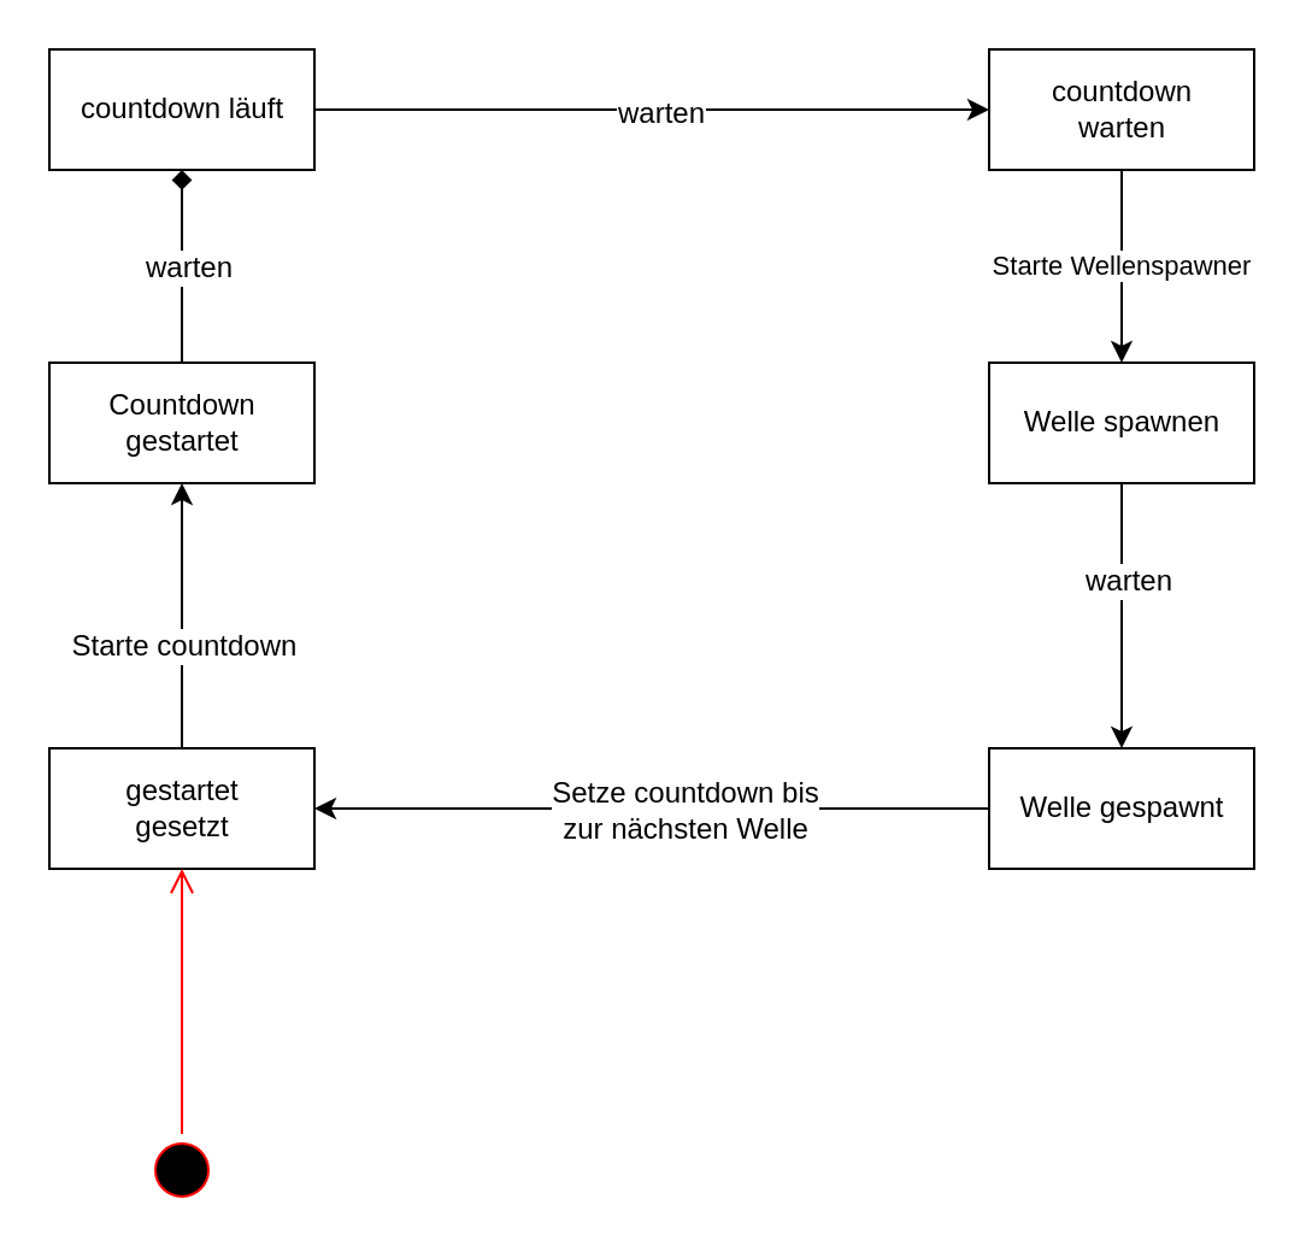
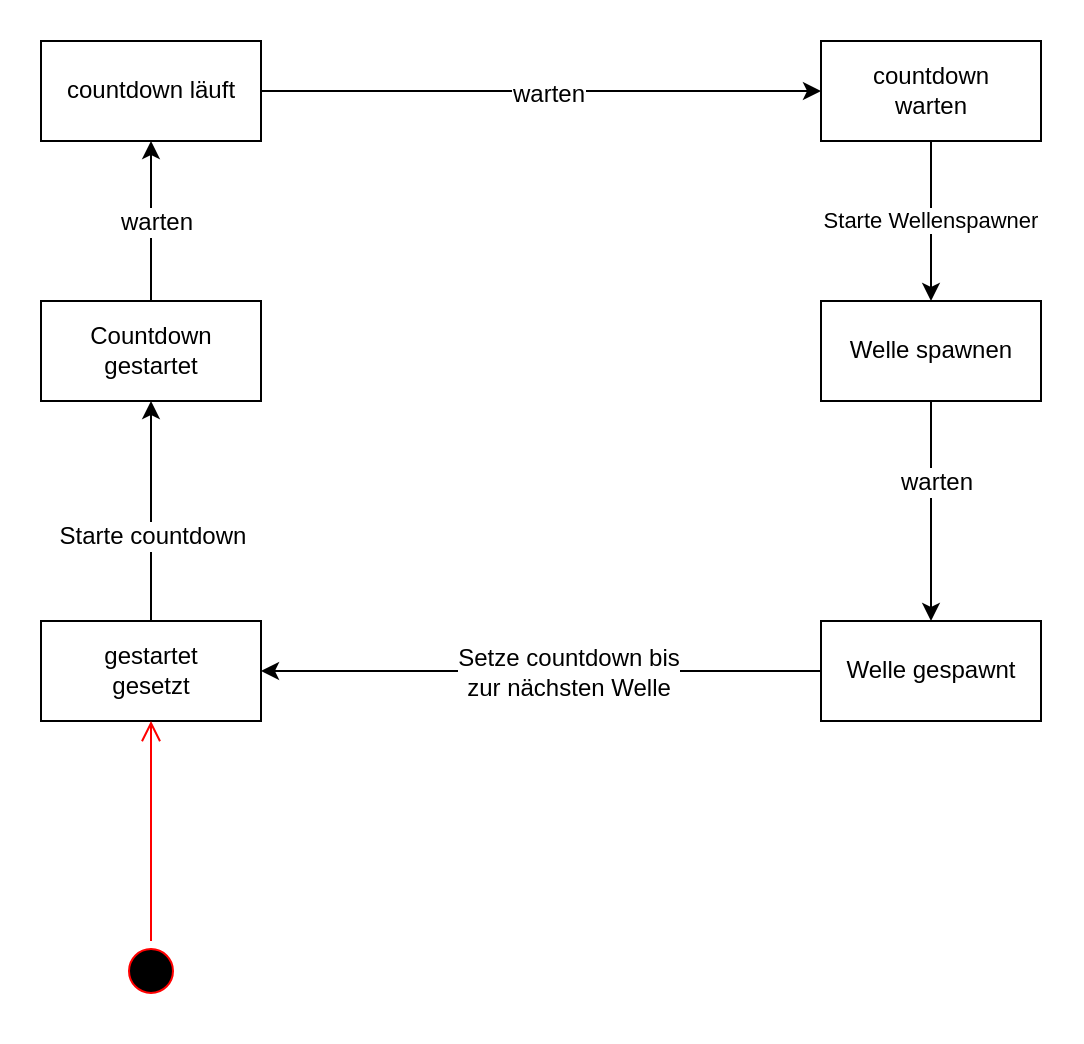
- <mxCell id="13" style="edgeStyle=orthogonalEdgeStyle;rounded=0;orthogonalLoop=1;jettySize=auto;html=1;endArrow=diamond;" edge="1" parent="1" source="15" target="4"><mxGeometry relative="1" as="geometry" /></mxCell>
+ <mxCell id="13" style="edgeStyle=orthogonalEdgeStyle;rounded=0;orthogonalLoop=1;jettySize=auto;html=1;" edge="1" parent="1" source="15" target="4"><mxGeometry relative="1" as="geometry" /></mxCell>
